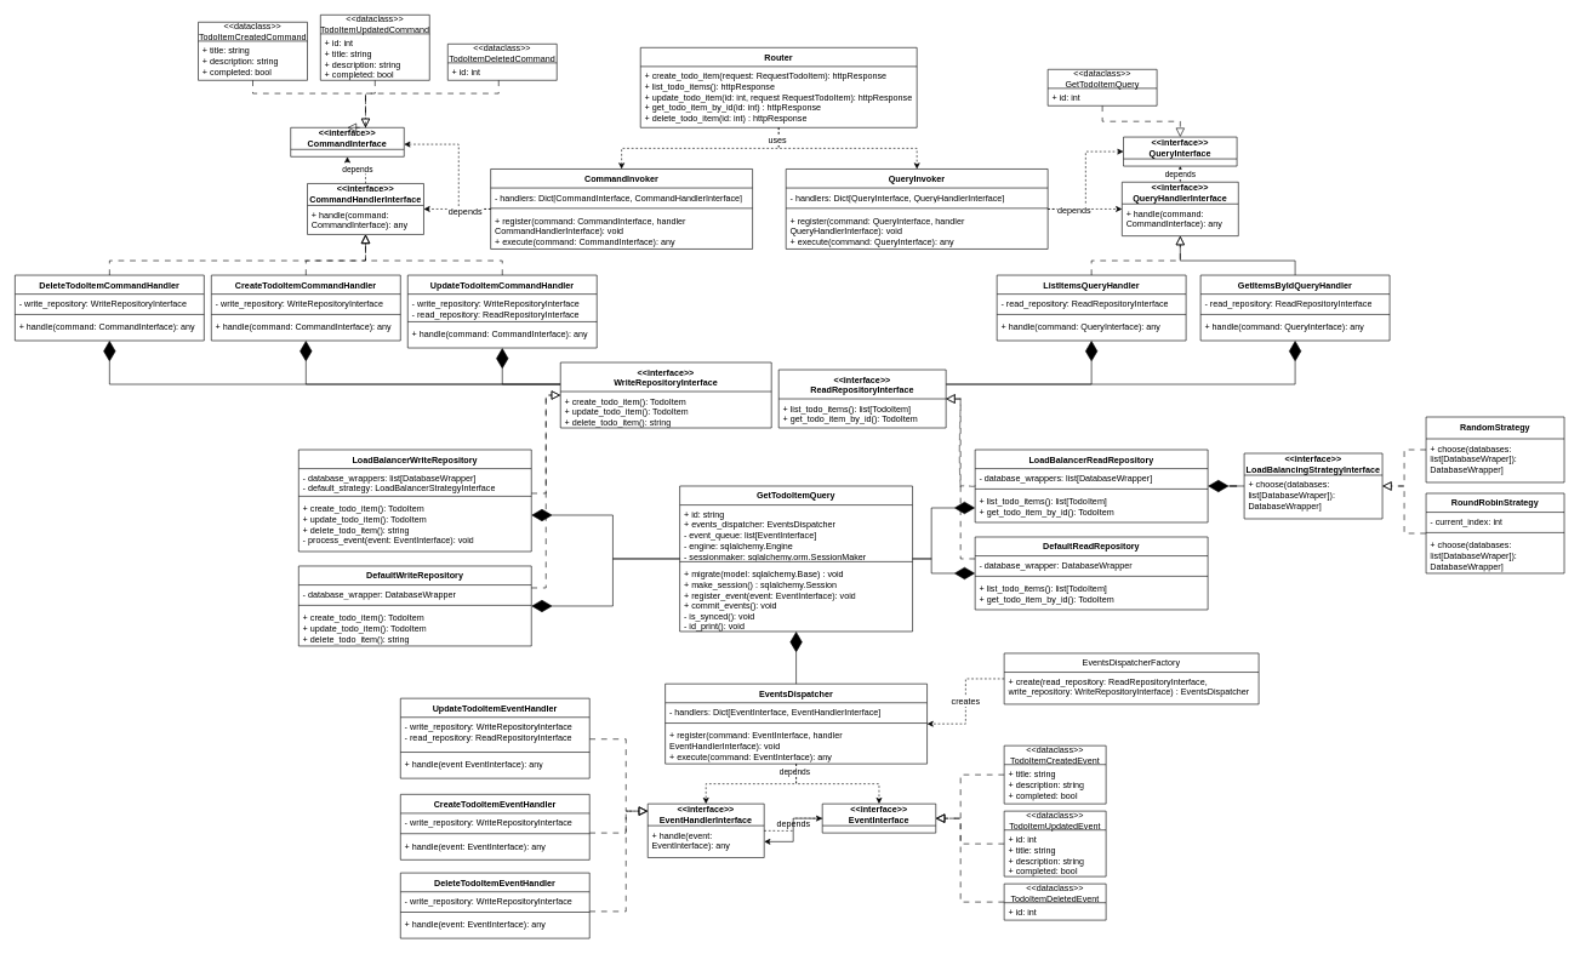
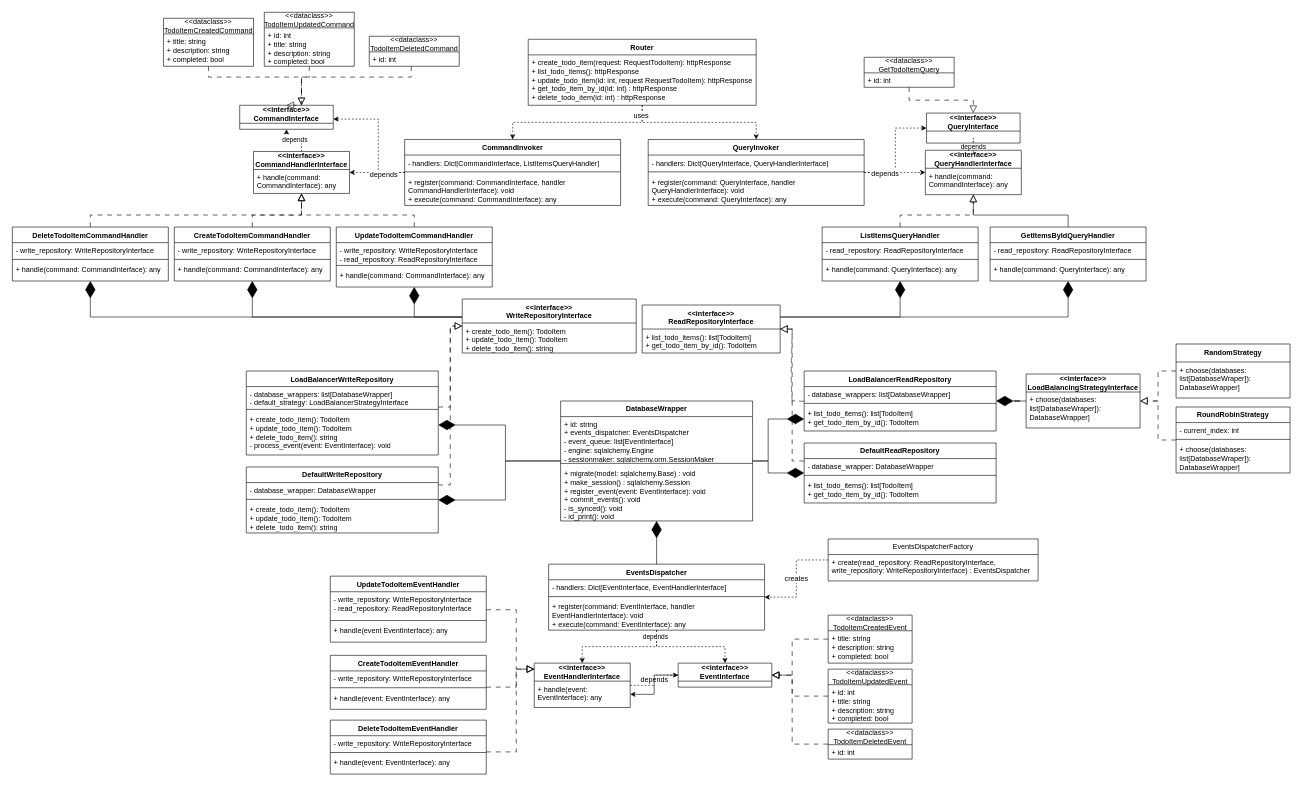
- <mxCell id="139" value="&lt;b&gt;&amp;lt;&amp;lt;interface&amp;gt;&amp;gt;&lt;br&gt;QueryInterface&lt;/b&gt;" style="swimlane;fontStyle=0;childLayout=stackLayout;horizontal=1;startSize=30;fillColor=none;horizontalStack=0;resizeParent=1;resizeParentMax=0;resizeLast=0;collapsible=1;marginBottom=0;whiteSpace=wrap;html=1;" parent="1" vertex="1"><mxGeometry x="1544" y="188" width="156" height="40" as="geometry" /></mxCell>
+ <mxCell id="139" value="&lt;b&gt;&amp;lt;&amp;lt;interface&amp;gt;&amp;gt;&lt;br&gt;QueryInterface&lt;/b&gt;" style="swimlane;fontStyle=0;childLayout=stackLayout;horizontal=1;startSize=30;fillColor=none;horizontalStack=0;resizeParent=1;resizeParentMax=0;resizeLast=0;collapsible=1;marginBottom=0;whiteSpace=wrap;html=1;" parent="1" vertex="1"><mxGeometry x="1544" y="188" width="156" height="50" as="geometry" /></mxCell>
- <mxCell id="12" value="- handlers:&amp;nbsp;Dict[CommandInterface, CommandHandlerInterface]" style="text;strokeColor=none;fillColor=none;align=left;verticalAlign=top;spacingLeft=4;spacingRight=4;overflow=hidden;rotatable=0;points=[[0,0.5],[1,0.5]];portConstraint=eastwest;whiteSpace=wrap;html=1;" parent="11" vertex="1"><mxGeometry y="26" width="360" height="24" as="geometry" /></mxCell>
+ <mxCell id="12" value="- handlers:&amp;nbsp;Dict[CommandInterface, ListItemsQueryHandler]" style="text;strokeColor=none;fillColor=none;align=left;verticalAlign=top;spacingLeft=4;spacingRight=4;overflow=hidden;rotatable=0;points=[[0,0.5],[1,0.5]];portConstraint=eastwest;whiteSpace=wrap;html=1;" parent="11" vertex="1"><mxGeometry y="26" width="360" height="24" as="geometry" /></mxCell>
- <mxCell id="120" value="GetTodoItemQuery" style="swimlane;fontStyle=1;align=center;verticalAlign=top;childLayout=stackLayout;horizontal=1;startSize=26;horizontalStack=0;resizeParent=1;resizeParentMax=0;resizeLast=0;collapsible=1;marginBottom=0;whiteSpace=wrap;html=1;" parent="1" vertex="1"><mxGeometry x="934" y="668" width="320" height="200" as="geometry" /></mxCell>
+ <mxCell id="120" value="DatabaseWrapper" style="swimlane;fontStyle=1;align=center;verticalAlign=top;childLayout=stackLayout;horizontal=1;startSize=26;horizontalStack=0;resizeParent=1;resizeParentMax=0;resizeLast=0;collapsible=1;marginBottom=0;whiteSpace=wrap;html=1;" parent="1" vertex="1"><mxGeometry x="934" y="668" width="320" height="200" as="geometry" /></mxCell>
